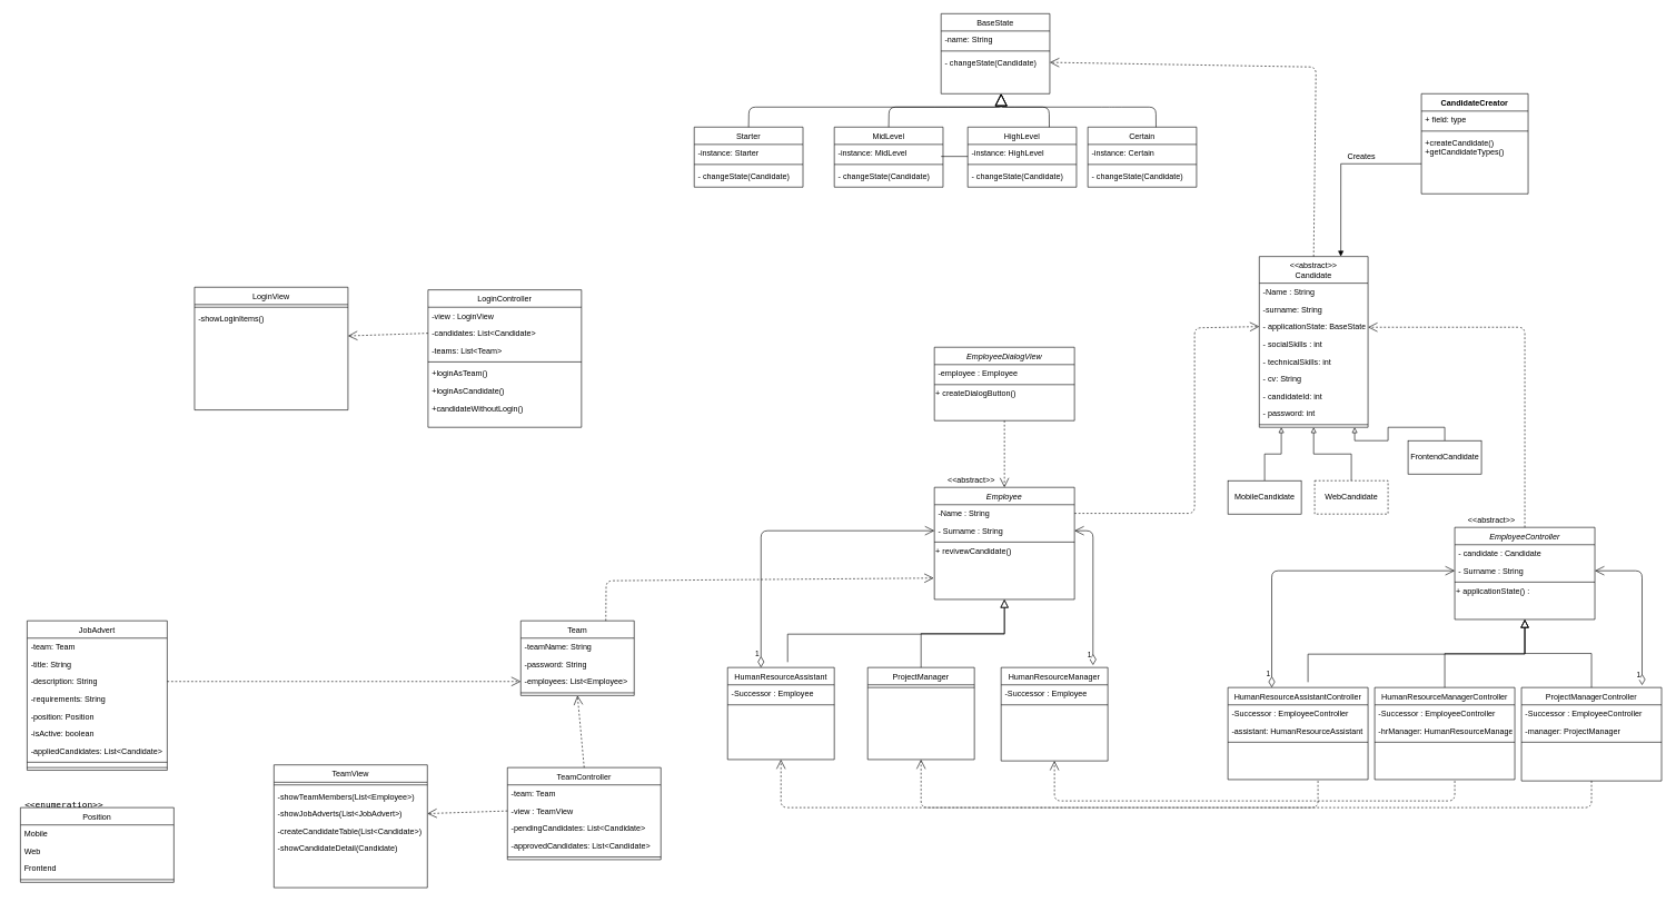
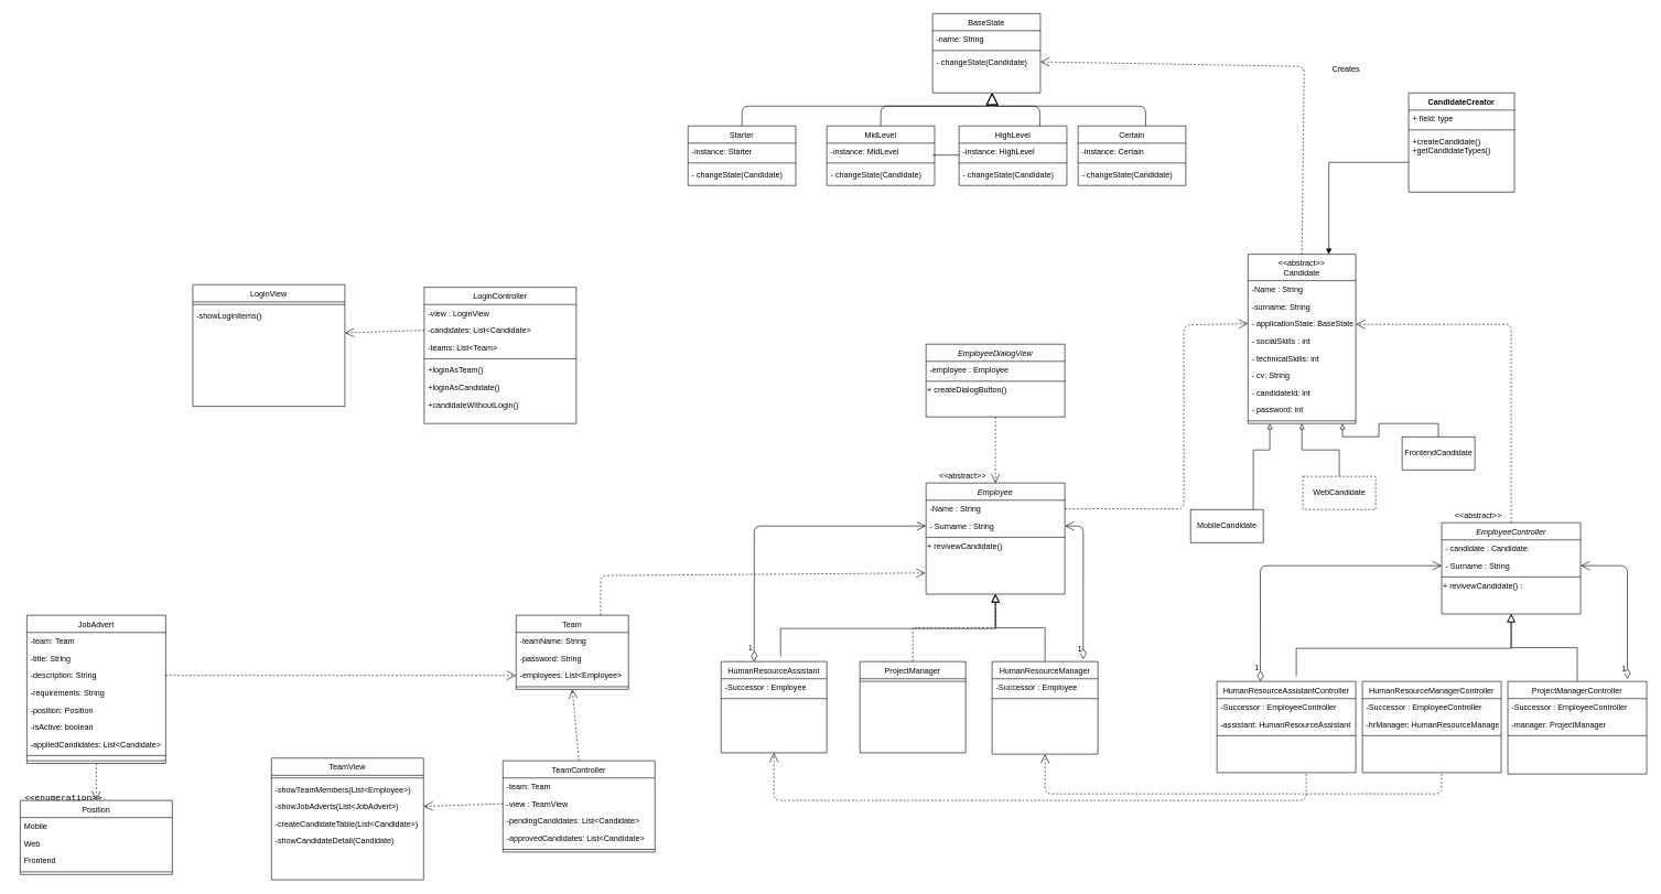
- <mxCell id="151" value="Creates" style="text;html=1;align=center;verticalAlign=middle;resizable=0;points=[];autosize=1;strokeColor=none;" vertex="1" parent="1"><mxGeometry x="2010" y="224" width="60" height="20" as="geometry" /></mxCell>
+ <mxCell id="151" value="Creates" style="text;html=1;align=center;verticalAlign=middle;resizable=0;points=[];autosize=1;strokeColor=none;" vertex="1" parent="1"><mxGeometry x="2005" y="94" width="60" height="20" as="geometry" /></mxCell>
- <mxCell id="145" value="FrontendCandidate" style="html=1;" vertex="1" parent="1"><mxGeometry x="2110" y="660" width="110" height="50" as="geometry" /></mxCell>
+ <mxCell id="145" value="FrontendCandidate" style="html=1;" vertex="1" parent="1"><mxGeometry x="2120" y="660" width="110" height="50" as="geometry" /></mxCell>
- <mxCell id="141" value="MobileCandidate" style="html=1;" vertex="1" parent="1"><mxGeometry x="1840" y="720" width="110" height="50" as="geometry" /></mxCell>
+ <mxCell id="141" value="MobileCandidate" style="html=1;" vertex="1" parent="1"><mxGeometry x="1800" y="770" width="110" height="50" as="geometry" /></mxCell>
- <mxCell id="34" value="+ applicationState() :" style="text;html=1;align=left;verticalAlign=middle;resizable=0;points=[];autosize=1;strokeColor=none;" parent="30" vertex="1"><mxGeometry y="86" width="210" height="20" as="geometry" /></mxCell>
+ <mxCell id="34" value="+ revivewCandidate() :" style="text;html=1;align=left;verticalAlign=middle;resizable=0;points=[];autosize=1;strokeColor=none;" parent="30" vertex="1"><mxGeometry y="86" width="210" height="20" as="geometry" /></mxCell>
+ <mxCell id="13" value="" style="endArrow=block;endSize=10;endFill=0;shadow=0;strokeWidth=1;rounded=0;edgeStyle=elbowEdgeStyle;elbow=vertical;" parent="1" source="10" target="2" edge="1"><mxGeometry width="160" relative="1" as="geometry"><mxPoint x="1390" y="1013" as="sourcePoint" /><mxPoint x="1490" y="911" as="targetPoint" /></mxGeometry></mxCell>
- <mxCell id="9" value="" style="endArrow=block;endSize=10;endFill=0;shadow=0;strokeWidth=1;rounded=0;edgeStyle=elbowEdgeStyle;elbow=vertical;" parent="1" source="7" target="2" edge="1"><mxGeometry width="160" relative="1" as="geometry"><mxPoint x="1380" y="843" as="sourcePoint" /><mxPoint x="1380" y="843" as="targetPoint" /></mxGeometry></mxCell>
+ <mxCell id="9" value="" style="endArrow=block;endSize=10;endFill=0;shadow=0;strokeWidth=1;rounded=0;edgeStyle=elbowEdgeStyle;elbow=vertical;dashed=1;" parent="1" source="7" target="2" edge="1"><mxGeometry width="160" relative="1" as="geometry"><mxPoint x="1380" y="843" as="sourcePoint" /><mxPoint x="1380" y="843" as="targetPoint" /></mxGeometry></mxCell>
- <mxCell id="39" value="" style="endArrow=block;endSize=10;endFill=0;shadow=0;strokeWidth=1;rounded=0;edgeStyle=elbowEdgeStyle;elbow=vertical;" parent="1" source="35" target="30" edge="1"><mxGeometry width="160" relative="1" as="geometry"><mxPoint x="2160" y="873" as="sourcePoint" /><mxPoint x="2160" y="873" as="targetPoint" /></mxGeometry></mxCell>
+ <mxCell id="126" value="" style="endArrow=open;endSize=12;dashed=1;html=1;entryX=0.5;entryY=0;entryDx=0;entryDy=0;exitX=0.5;exitY=1;exitDx=0;exitDy=0;" parent="1" source="61" target="121" edge="1"><mxGeometry x="0.028" y="-19" width="160" relative="1" as="geometry"><mxPoint x="190" y="1190" as="sourcePoint" /><mxPoint x="70" y="1194" as="targetPoint" /><Array as="points" /><mxPoint as="offset" /></mxGeometry></mxCell>
- <mxCell id="52" value="" style="endArrow=open;endSize=12;dashed=1;html=1;exitX=0.5;exitY=1;exitDx=0;exitDy=0;entryX=0.5;entryY=1;entryDx=0;entryDy=0;" parent="1" source="40" target="7" edge="1"><mxGeometry x="0.021" y="70" width="160" relative="1" as="geometry"><mxPoint x="730" y="1230" as="sourcePoint" /><mxPoint x="1050" y="1140" as="targetPoint" /><Array as="points"><mxPoint x="2385" y="1210" /><mxPoint x="2060" y="1210" /><mxPoint x="1710" y="1210" /><mxPoint x="1380" y="1210" /></Array><mxPoint as="offset" /></mxGeometry></mxCell>
